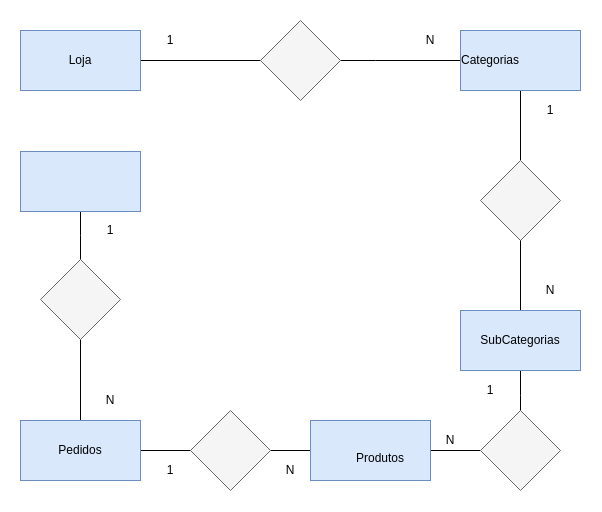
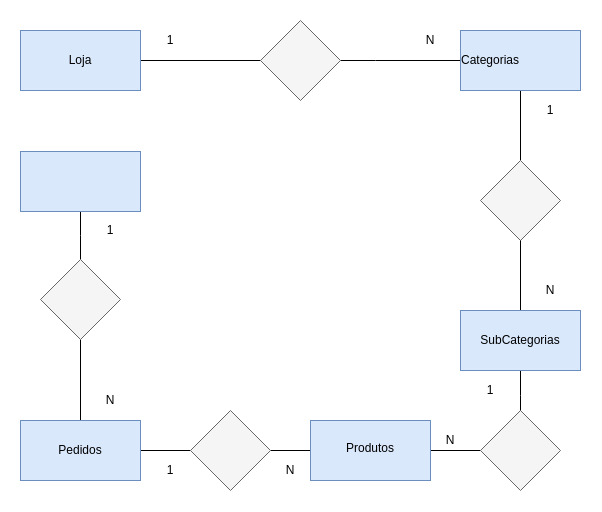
- <mxCell id="30" value="Produtos" style="text;html=1;strokeColor=none;fillColor=none;align=center;verticalAlign=middle;whiteSpace=wrap;rounded=0;" vertex="1" parent="1"><mxGeometry x="360" y="448" width="40" height="20" as="geometry" /></mxCell>
+ <mxCell id="30" value="Produtos" style="text;html=1;strokeColor=none;fillColor=none;align=center;verticalAlign=middle;whiteSpace=wrap;rounded=0;" vertex="1" parent="1"><mxGeometry x="350" y="438" width="40" height="20" as="geometry" /></mxCell>
